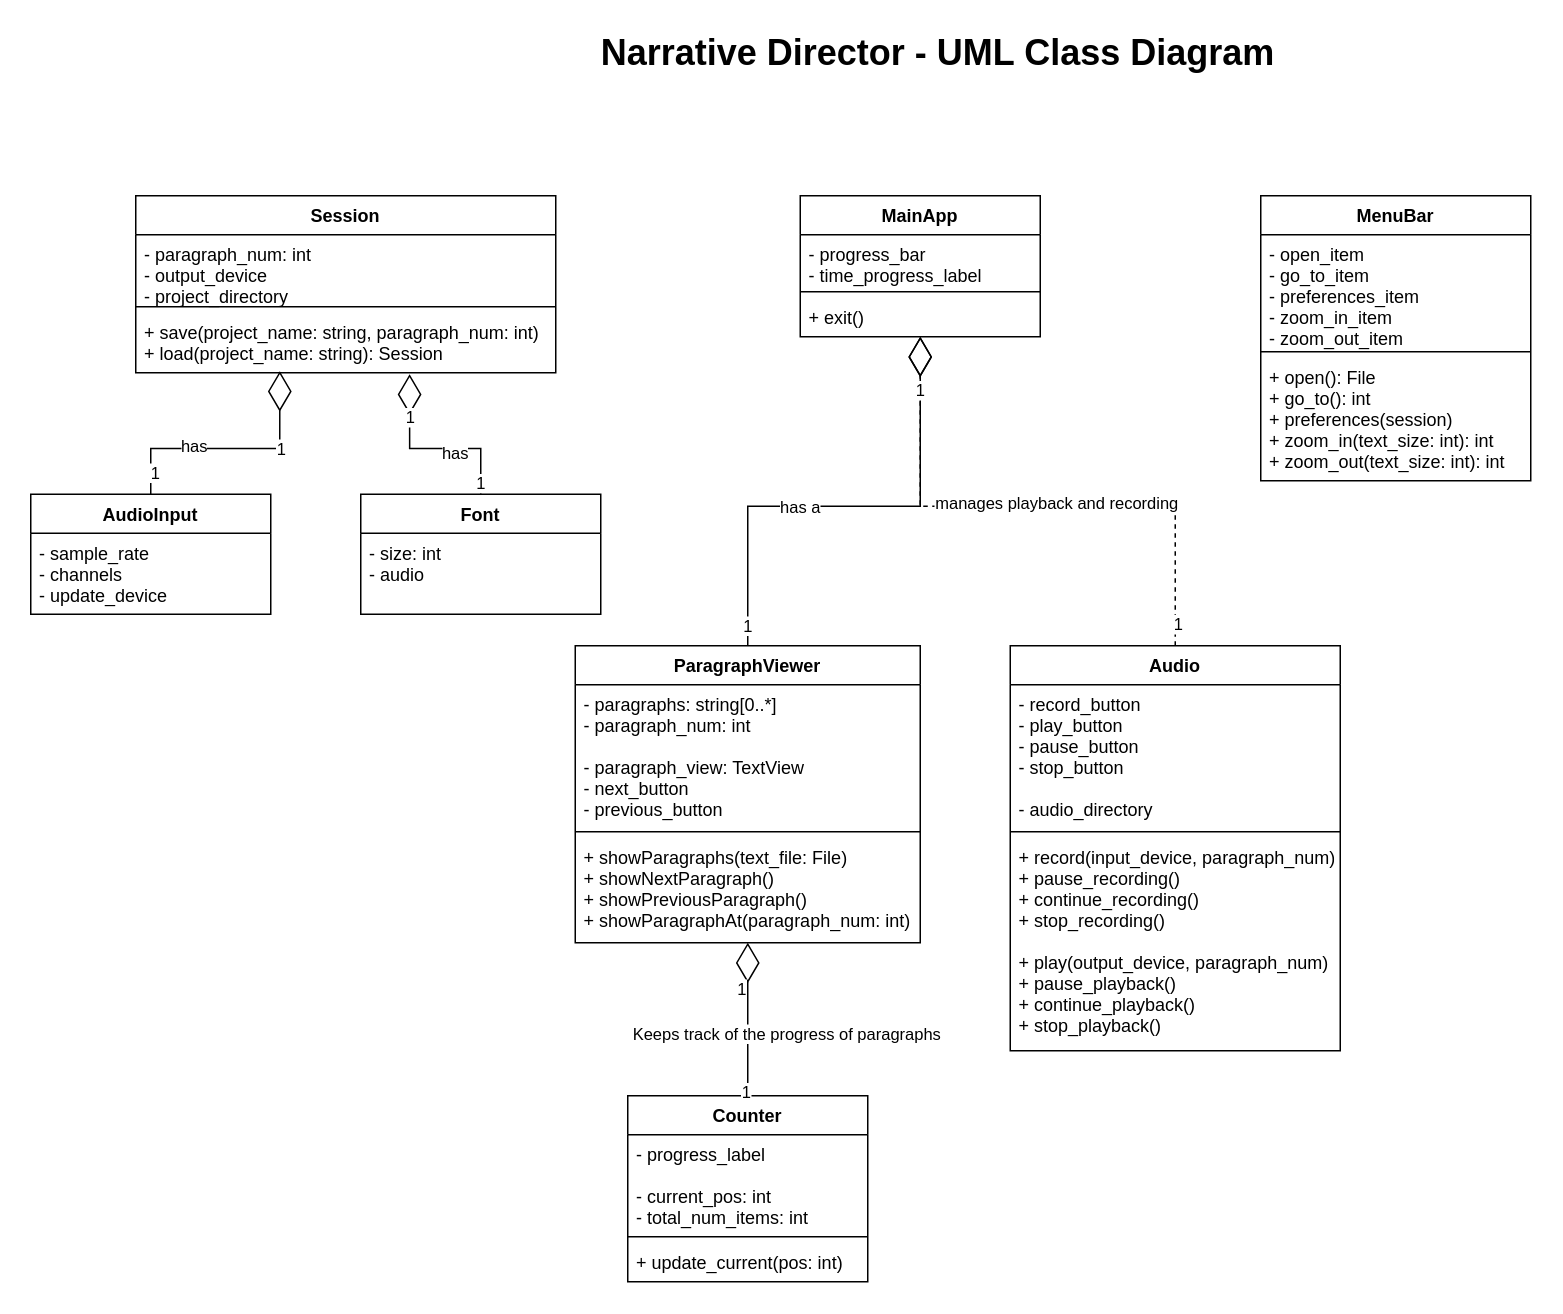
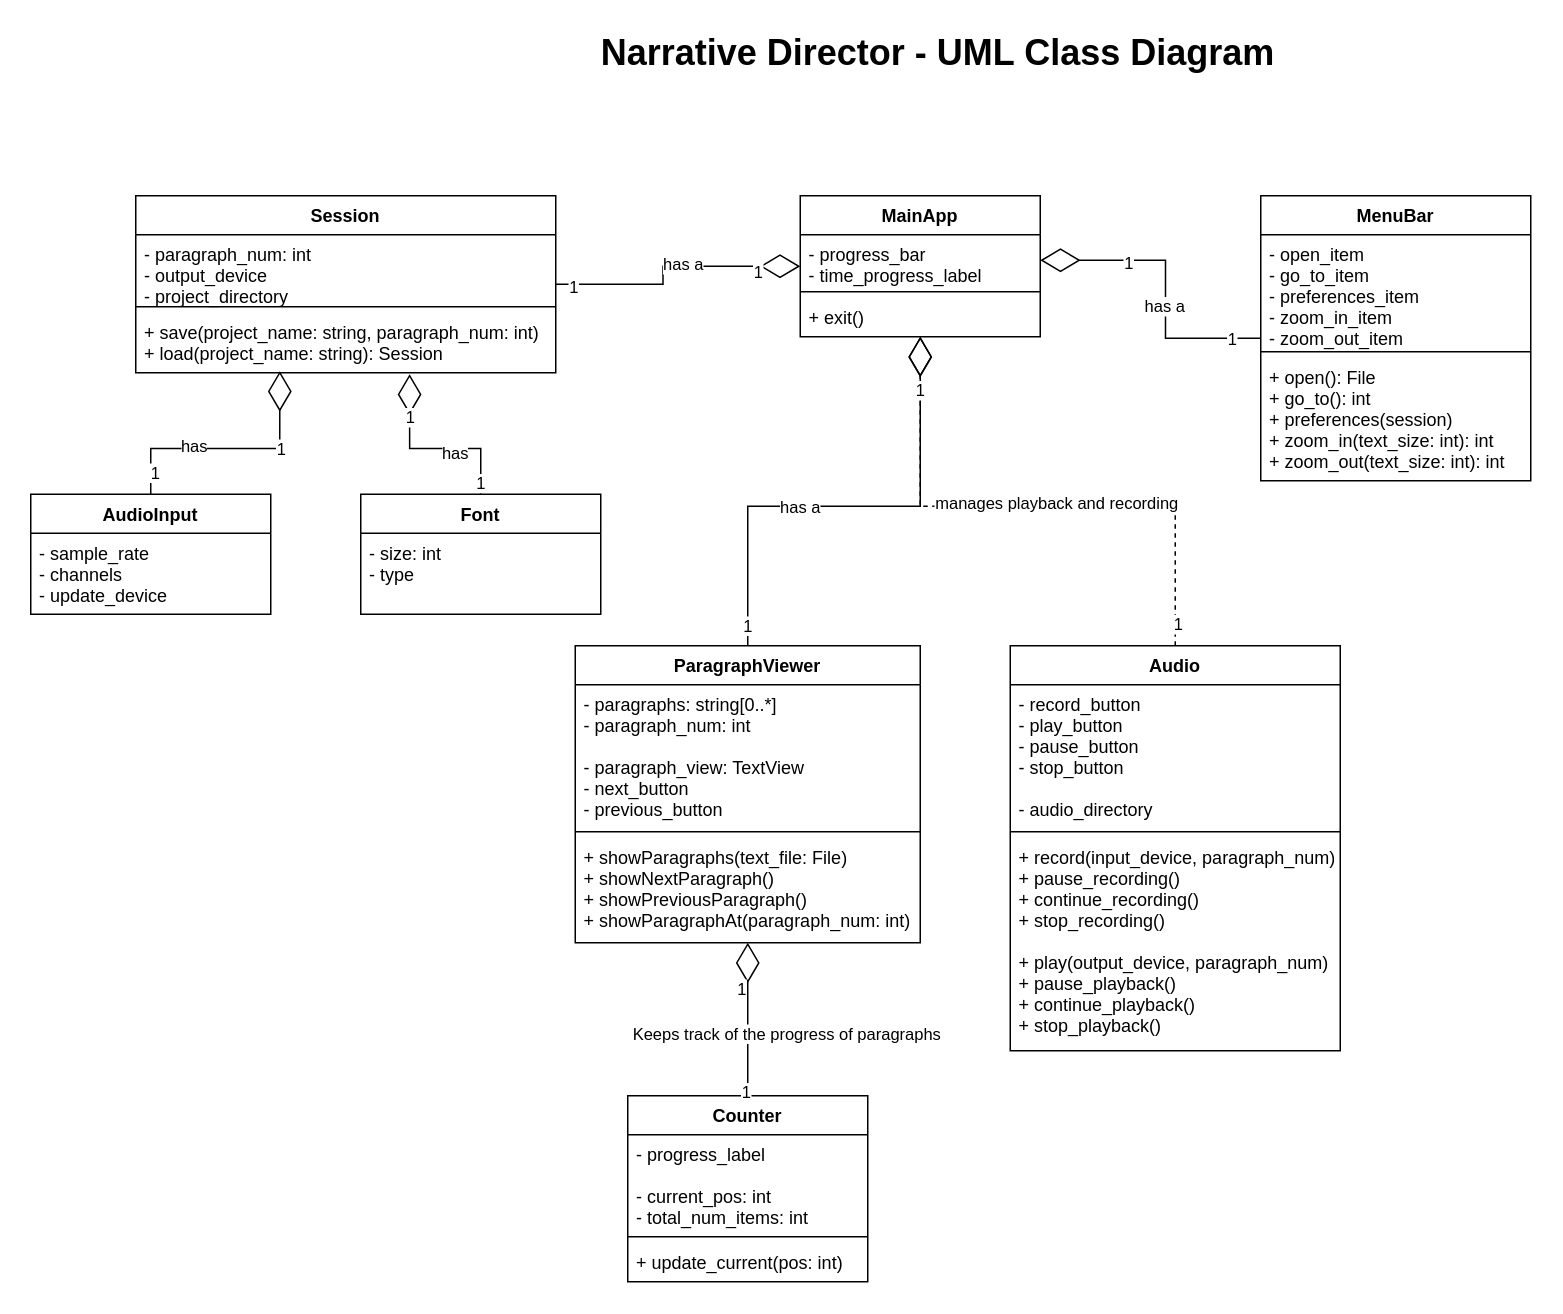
+ <mxCell id="17" style="edgeStyle=orthogonalEdgeStyle;rounded=0;orthogonalLoop=1;jettySize=auto;html=1;endArrow=diamondThin;endFill=0;endSize=24;" parent="1" source="21" target="53" edge="1"><mxGeometry relative="1" as="geometry" /></mxCell>
+ <mxCell id="18" value="1" style="edgeLabel;html=1;align=center;verticalAlign=middle;resizable=0;points=[];" parent="17" vertex="1" connectable="0"><mxGeometry x="-0.877" y="-1" relative="1" as="geometry"><mxPoint as="offset" /></mxGeometry></mxCell>
+ <mxCell id="19" value="1" style="edgeLabel;html=1;align=center;verticalAlign=middle;resizable=0;points=[];" parent="17" vertex="1" connectable="0"><mxGeometry x="0.665" y="-3" relative="1" as="geometry"><mxPoint as="offset" /></mxGeometry></mxCell>
+ <mxCell id="20" value="has a" style="edgeLabel;html=1;align=center;verticalAlign=middle;resizable=0;points=[];" parent="17" vertex="1" connectable="0"><mxGeometry x="0.095" y="2" relative="1" as="geometry"><mxPoint as="offset" /></mxGeometry></mxCell>
+ <mxCell id="9" style="edgeStyle=orthogonalEdgeStyle;rounded=0;orthogonalLoop=1;jettySize=auto;html=1;entryX=1;entryY=0.5;entryDx=0;entryDy=0;endArrow=diamondThin;endFill=0;endSize=24;" parent="1" source="13" target="54" edge="1"><mxGeometry relative="1" as="geometry" /></mxCell>
+ <mxCell id="10" value="has a" style="edgeLabel;html=1;align=center;verticalAlign=middle;resizable=0;points=[];" parent="9" vertex="1" connectable="0"><mxGeometry x="-0.143" y="1" relative="1" as="geometry"><mxPoint as="offset" /></mxGeometry></mxCell>
+ <mxCell id="11" value="1" style="edgeLabel;html=1;align=center;verticalAlign=middle;resizable=0;points=[];" parent="9" vertex="1" connectable="0"><mxGeometry x="0.283" y="1" relative="1" as="geometry"><mxPoint x="-13" as="offset" /></mxGeometry></mxCell>
+ <mxCell id="12" value="1" style="edgeLabel;html=1;align=center;verticalAlign=middle;resizable=0;points=[];" parent="9" vertex="1" connectable="0"><mxGeometry x="-0.8" relative="1" as="geometry"><mxPoint as="offset" /></mxGeometry></mxCell>
- <mxCell id="52" value="- size: int&#10;- audio" style="text;strokeColor=none;fillColor=none;align=left;verticalAlign=top;spacingLeft=4;spacingRight=4;overflow=hidden;rotatable=0;points=[[0,0.5],[1,0.5]];portConstraint=eastwest;" parent="51" vertex="1"><mxGeometry y="26" width="160" height="54" as="geometry" /></mxCell>
+ <mxCell id="52" value="- size: int&#10;- type" style="text;strokeColor=none;fillColor=none;align=left;verticalAlign=top;spacingLeft=4;spacingRight=4;overflow=hidden;rotatable=0;points=[[0,0.5],[1,0.5]];portConstraint=eastwest;" parent="51" vertex="1"><mxGeometry y="26" width="160" height="54" as="geometry" /></mxCell>
